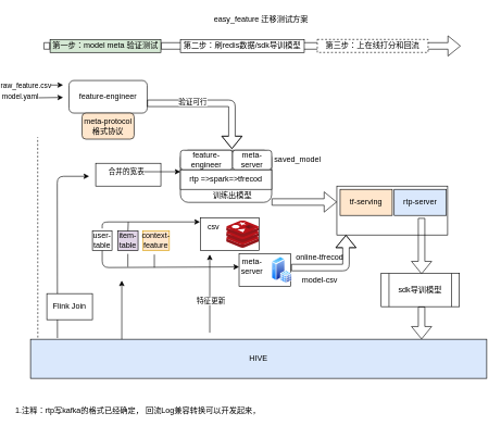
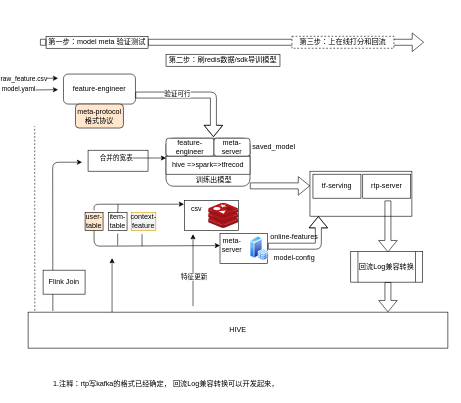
- <mxCell id="3" value="easy_feature 迁移测试方案" style="text;html=1;strokeColor=none;fillColor=none;align=center;verticalAlign=middle;whiteSpace=wrap;rounded=0;" vertex="1" parent="1"><mxGeometry x="239" y="20" width="310" height="20" as="geometry" /></mxCell>
- <mxCell id="5" value="第一步：model meta 验证测试" style="rounded=0;whiteSpace=wrap;html=1;fillColor=#d5e8d4;" vertex="1" parent="1"><mxGeometry x="70" y="60" width="170" height="20" as="geometry" /></mxCell>
+ <mxCell id="5" value="第一步：model meta 验证测试" style="rounded=0;whiteSpace=wrap;html=1;" vertex="1" parent="1"><mxGeometry x="70" y="60" width="170" height="20" as="geometry" /></mxCell>
- <mxCell id="13" value="第二步：刷redis数据/sdk导训模型" style="rounded=0;whiteSpace=wrap;html=1;" vertex="1" parent="1"><mxGeometry x="270" y="60" width="190" height="20" as="geometry" /></mxCell>
+ <mxCell id="13" value="第二步：刷redis数据/sdk导训模型" style="rounded=0;whiteSpace=wrap;html=1;" vertex="1" parent="1"><mxGeometry x="270" y="90" width="190" height="20" as="geometry" /></mxCell>
- <mxCell id="21" value="rtp =&amp;gt;spark=&amp;gt;tfrecod" style="rounded=0;whiteSpace=wrap;html=1;" vertex="1" parent="1"><mxGeometry x="270" y="260" width="140" height="30" as="geometry" /></mxCell>
+ <mxCell id="21" value="hive =&amp;gt;spark=&amp;gt;tfrecod" style="rounded=0;whiteSpace=wrap;html=1;" vertex="1" parent="1"><mxGeometry x="270" y="260" width="140" height="30" as="geometry" /></mxCell>
- <mxCell id="39" value="tf-serving" style="rounded=0;whiteSpace=wrap;html=1;fillColor=#ffe6cc;" vertex="1" parent="1"><mxGeometry x="515" y="290" width="80" height="40" as="geometry" /></mxCell>
+ <mxCell id="39" value="tf-serving" style="rounded=0;whiteSpace=wrap;html=1;" vertex="1" parent="1"><mxGeometry x="515" y="290" width="80" height="40" as="geometry" /></mxCell>
- <mxCell id="40" value="rtp-server" style="rounded=0;whiteSpace=wrap;html=1;fillColor=#dae8fc;" vertex="1" parent="1"><mxGeometry x="598" y="290" width="80" height="40" as="geometry" /></mxCell>
+ <mxCell id="40" value="rtp-server" style="rounded=0;whiteSpace=wrap;html=1;" vertex="1" parent="1"><mxGeometry x="598" y="290" width="80" height="40" as="geometry" /></mxCell>
- <mxCell id="22" value="user-table" style="rounded=0;whiteSpace=wrap;html=1;" vertex="1" parent="1"><mxGeometry x="135" y="354" width="30" height="30" as="geometry" /></mxCell>
+ <mxCell id="22" value="user-table" style="rounded=0;whiteSpace=wrap;html=1;fillColor=#ffe6cc;" vertex="1" parent="1"><mxGeometry x="135" y="354" width="30" height="30" as="geometry" /></mxCell>
- <mxCell id="23" value="item-table" style="rounded=0;whiteSpace=wrap;html=1;fillColor=#e1d5e7;" vertex="1" parent="1"><mxGeometry x="174" y="354" width="31" height="30" as="geometry" /></mxCell>
+ <mxCell id="23" value="item-table" style="rounded=0;whiteSpace=wrap;html=1;" vertex="1" parent="1"><mxGeometry x="174" y="354" width="31" height="30" as="geometry" /></mxCell>
- <mxCell id="24" value="context-feature" style="rounded=0;whiteSpace=wrap;html=1;fillColor=#ffe6cc;strokeColor=#d79b00;" vertex="1" parent="1"><mxGeometry x="212" y="354" width="41" height="30" as="geometry" /></mxCell>
+ <mxCell id="24" value="context-feature" style="rounded=0;whiteSpace=wrap;html=1;fillColor=#f5f5f5;strokeColor=#d79b00;" vertex="1" parent="1"><mxGeometry x="212" y="354" width="41" height="30" as="geometry" /></mxCell>
- <mxCell id="35" value="online-tfrecod" style="text;html=1;strokeColor=none;fillColor=none;align=center;verticalAlign=middle;whiteSpace=wrap;rounded=0;" vertex="1" parent="1"><mxGeometry x="439" y="384" width="90" height="20" as="geometry" /></mxCell>
+ <mxCell id="35" value="online-features" style="text;html=1;strokeColor=none;fillColor=none;align=center;verticalAlign=middle;whiteSpace=wrap;rounded=0;" vertex="1" parent="1"><mxGeometry x="439" y="384" width="90" height="20" as="geometry" /></mxCell>
- <mxCell id="36" value="model-csv" style="text;html=1;strokeColor=none;fillColor=none;align=center;verticalAlign=middle;whiteSpace=wrap;rounded=0;" vertex="1" parent="1"><mxGeometry x="439" y="419" width="90" height="20" as="geometry" /></mxCell>
+ <mxCell id="36" value="model-config" style="text;html=1;strokeColor=none;fillColor=none;align=center;verticalAlign=middle;whiteSpace=wrap;rounded=0;" vertex="1" parent="1"><mxGeometry x="439" y="419" width="90" height="20" as="geometry" /></mxCell>
- <mxCell id="43" value="sdk导训模型" style="shape=process;whiteSpace=wrap;html=1;backgroundOutline=1;" vertex="1" parent="1"><mxGeometry x="578" y="419" width="120" height="51" as="geometry" /></mxCell>
+ <mxCell id="43" value="回流Log兼容转换" style="shape=process;whiteSpace=wrap;html=1;backgroundOutline=1;" vertex="1" parent="1"><mxGeometry x="578" y="419" width="120" height="51" as="geometry" /></mxCell>
- <mxCell id="41" value="HIVE" style="rounded=0;whiteSpace=wrap;html=1;fillColor=#dae8fc;" vertex="1" parent="1"><mxGeometry x="40" y="520" width="700" height="60" as="geometry" /></mxCell>
+ <mxCell id="41" value="HIVE" style="rounded=0;whiteSpace=wrap;html=1;" vertex="1" parent="1"><mxGeometry x="40" y="520" width="700" height="60" as="geometry" /></mxCell>
- <mxCell id="56" value="1.注释：rtp写kafka的格式已经确定， 回流Log兼容转换可以开发起来，" style="text;html=1;strokeColor=none;fillColor=none;align=center;verticalAlign=middle;whiteSpace=wrap;rounded=0;" vertex="1" parent="1"><mxGeometry x="5" y="620" width="400" height="20" as="geometry" /></mxCell>
+ <mxCell id="56" value="1.注释：rtp写kafka的格式已经确定， 回流Log兼容转换可以开发起来，" style="text;html=1;strokeColor=none;fillColor=none;align=center;verticalAlign=middle;whiteSpace=wrap;rounded=0;" vertex="1" parent="1"><mxGeometry x="70" y="630" width="400" height="20" as="geometry" /></mxCell>
